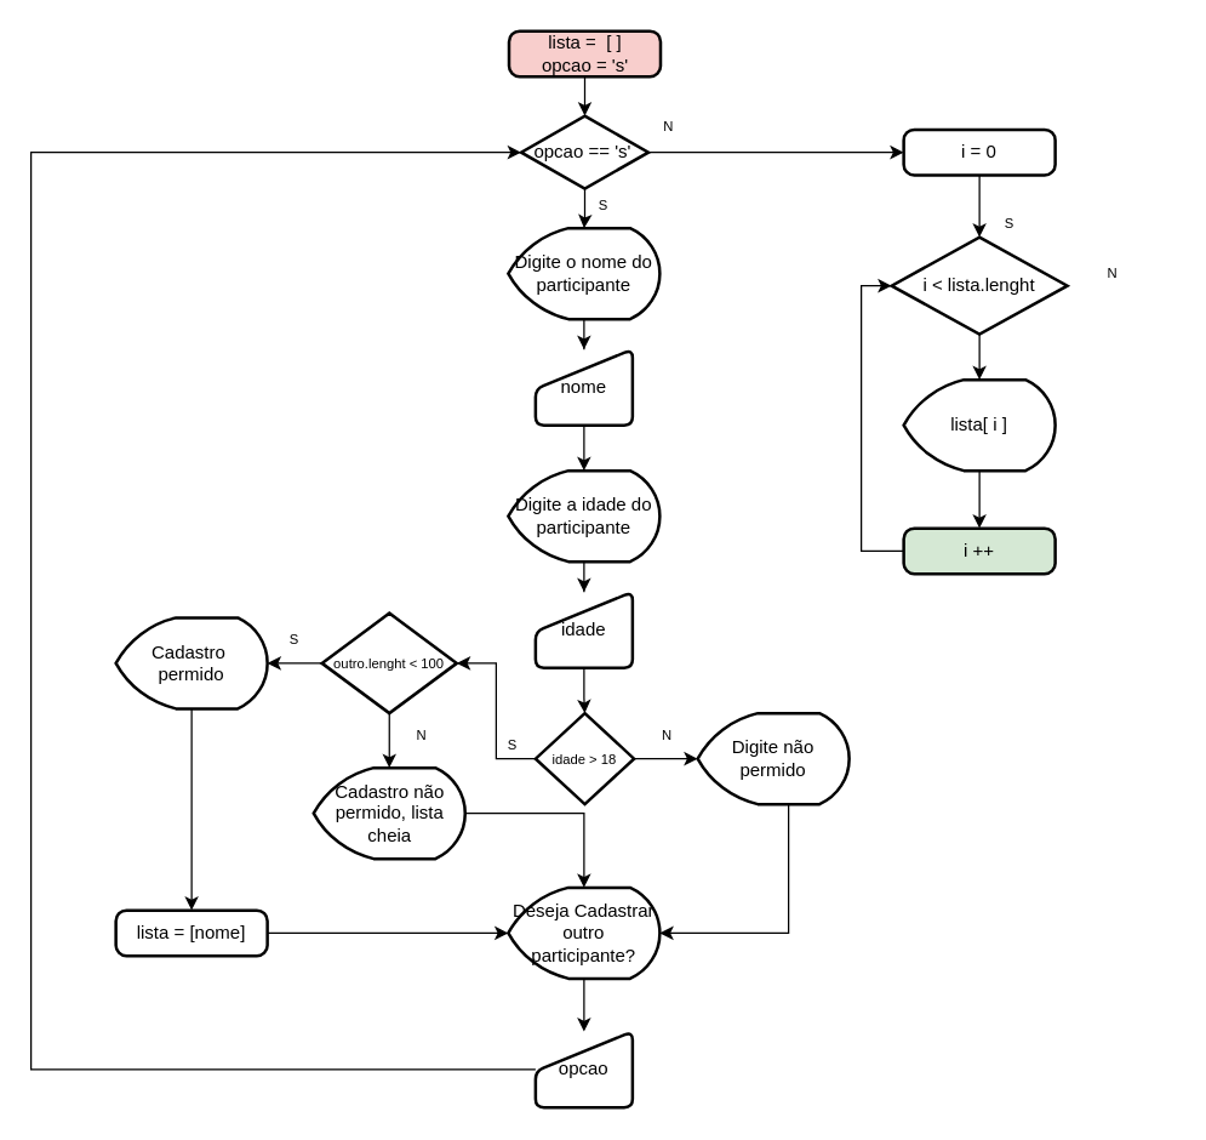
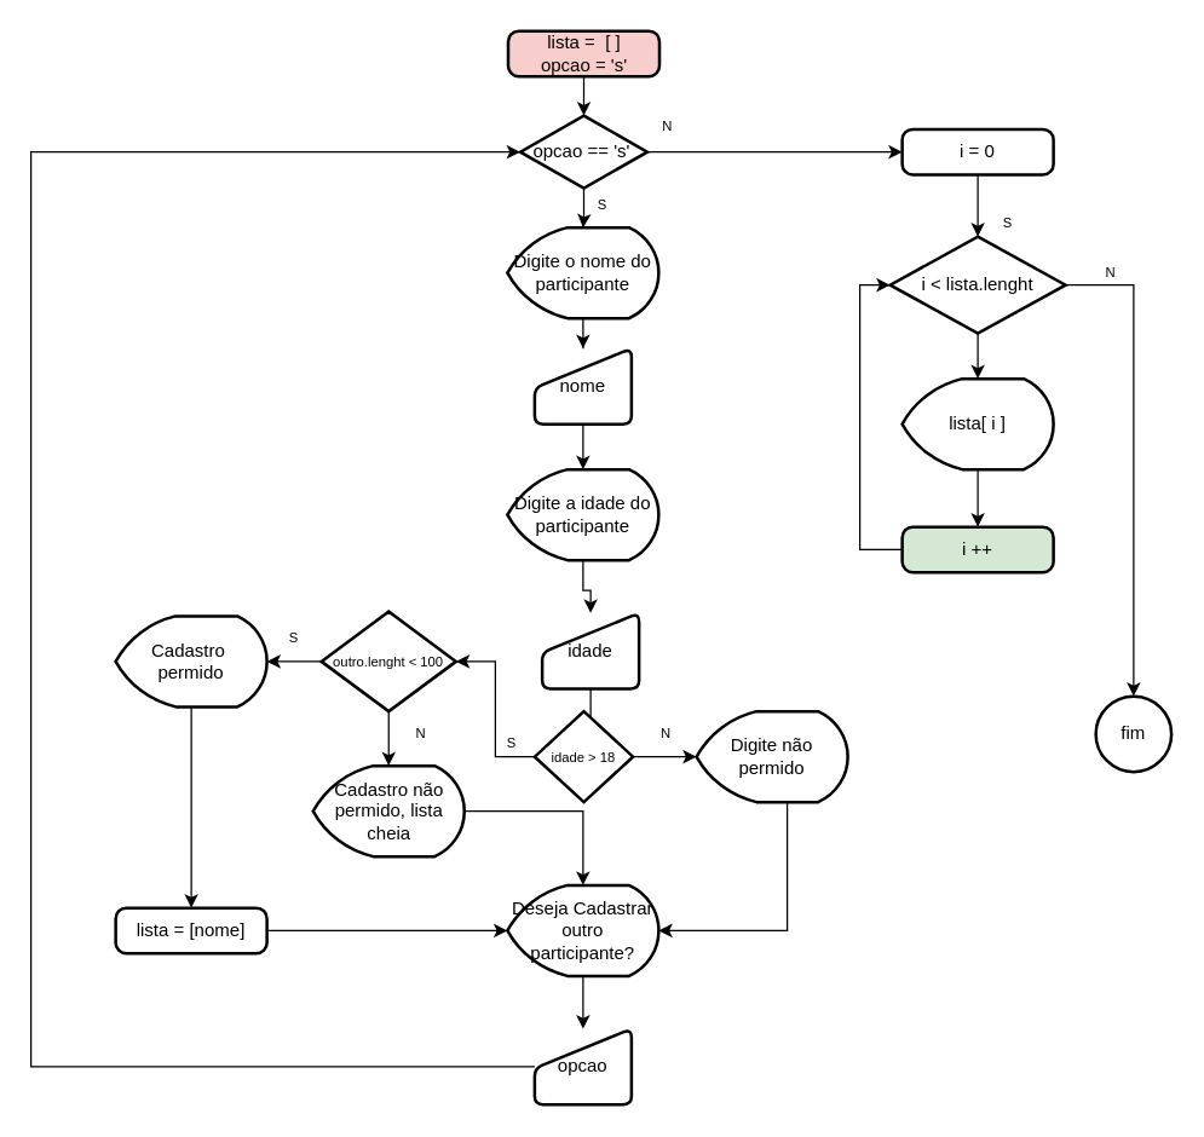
+ <mxCell id="43" style="edgeStyle=orthogonalEdgeStyle;rounded=0;orthogonalLoop=1;jettySize=auto;html=1;entryX=0.5;entryY=0;entryDx=0;entryDy=0;entryPerimeter=0;fontSize=12;" edge="1" parent="1" source="44" target="2"><mxGeometry relative="1" as="geometry" /></mxCell>
- <mxCell id="10" value="idade" style="html=1;strokeWidth=2;shape=manualInput;whiteSpace=wrap;rounded=1;size=26;arcSize=11;" vertex="1" parent="1"><mxGeometry x="353" y="390" width="64" height="50" as="geometry" /></mxCell>
+ <mxCell id="10" value="idade" style="html=1;strokeWidth=2;shape=manualInput;whiteSpace=wrap;rounded=1;size=26;arcSize=11;" vertex="1" parent="1"><mxGeometry x="358" y="405" width="64" height="50" as="geometry" /></mxCell>
+ <mxCell id="2" value="fim" style="strokeWidth=2;html=1;shape=mxgraph.flowchart.start_2;whiteSpace=wrap;" vertex="1" parent="1"><mxGeometry x="724" y="460" width="50" height="50" as="geometry" /></mxCell>
